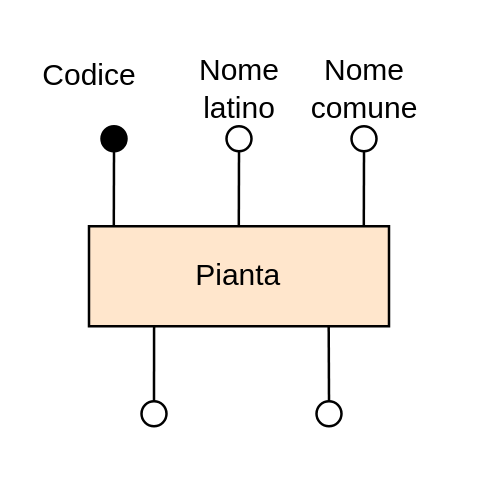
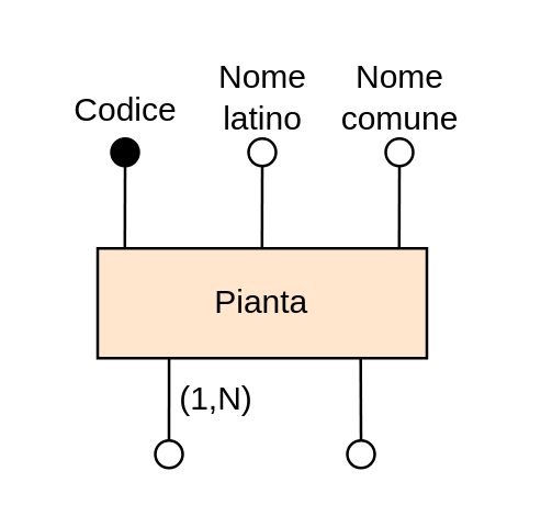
- <mxCell id="5" value="Codice" style="text;html=1;align=center;verticalAlign=middle;resizable=0;points=[];autosize=1;strokeColor=none;fillColor=none;" vertex="1" parent="1"><mxGeometry x="10" y="20" width="50" height="20" as="geometry" /></mxCell>
+ <mxCell id="5" value="Codice" style="text;html=1;align=center;verticalAlign=middle;resizable=0;points=[];autosize=1;strokeColor=none;fillColor=none;" vertex="1" parent="1"><mxGeometry x="20" y="30" width="50" height="20" as="geometry" /></mxCell>
+ <mxCell id="16" value="(1,N)" style="text;html=1;align=center;verticalAlign=middle;resizable=0;points=[];autosize=1;strokeColor=none;fillColor=none;" vertex="1" parent="1"><mxGeometry x="58" y="135" width="40" height="20" as="geometry" /></mxCell>
